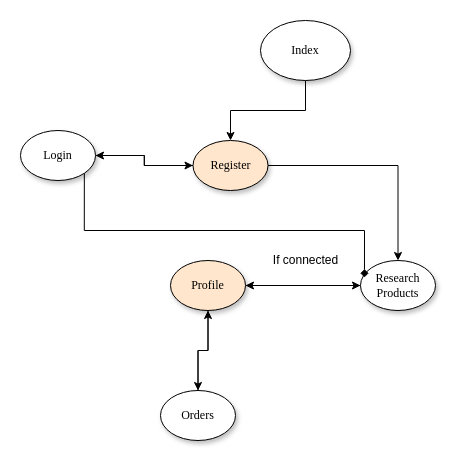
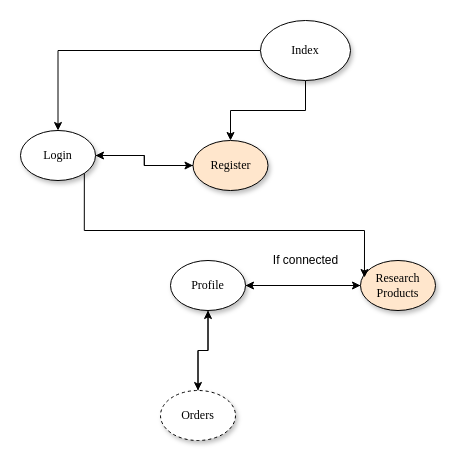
+ <mxCell id="3" style="edgeStyle=orthogonalEdgeStyle;rounded=0;orthogonalLoop=1;jettySize=auto;html=1;" edge="1" parent="1" source="4" target="16"><mxGeometry relative="1" as="geometry" /></mxCell>
- <mxCell id="5" style="edgeStyle=orthogonalEdgeStyle;rounded=0;orthogonalLoop=1;jettySize=auto;html=1;" edge="1" parent="1" source="7" target="11"><mxGeometry relative="1" as="geometry" /></mxCell>
- <mxCell id="17" value="" style="edgeStyle=orthogonalEdgeStyle;rounded=0;orthogonalLoop=1;jettySize=auto;html=1;entryX=0.053;entryY=0.34;entryDx=0;entryDy=0;entryPerimeter=0;exitX=1;exitY=1;exitDx=0;exitDy=0;endArrow=diamond;" edge="1" parent="1" source="16" target="11"><mxGeometry relative="1" as="geometry"><Array as="points"><mxPoint x="84" y="230" /><mxPoint x="364" y="230" /></Array></mxGeometry></mxCell>
+ <mxCell id="17" value="" style="edgeStyle=orthogonalEdgeStyle;rounded=0;orthogonalLoop=1;jettySize=auto;html=1;entryX=0.053;entryY=0.34;entryDx=0;entryDy=0;entryPerimeter=0;exitX=1;exitY=1;exitDx=0;exitDy=0;" edge="1" parent="1" source="16" target="11"><mxGeometry relative="1" as="geometry"><Array as="points"><mxPoint x="84" y="230" /><mxPoint x="364" y="230" /></Array></mxGeometry></mxCell>
- <mxCell id="14" value="&lt;span&gt;Profile&lt;/span&gt;" style="ellipse;whiteSpace=wrap;html=1;rounded=0;shadow=1;comic=0;labelBackgroundColor=none;strokeWidth=1;fontFamily=Verdana;fontSize=12;align=center;fillColor=#ffe6cc;" parent="1" vertex="1"><mxGeometry x="170" y="260" width="75" height="50" as="geometry" /></mxCell>
+ <mxCell id="14" value="&lt;span&gt;Profile&lt;/span&gt;" style="ellipse;whiteSpace=wrap;html=1;rounded=0;shadow=1;comic=0;labelBackgroundColor=none;strokeWidth=1;fontFamily=Verdana;fontSize=12;align=center;" parent="1" vertex="1"><mxGeometry x="170" y="260" width="75" height="50" as="geometry" /></mxCell>
- <mxCell id="11" value="Research Products" style="ellipse;whiteSpace=wrap;html=1;rounded=0;shadow=1;comic=0;labelBackgroundColor=none;strokeWidth=1;fontFamily=Verdana;fontSize=12;align=center;" parent="1" vertex="1"><mxGeometry x="360" y="260" width="75" height="50" as="geometry" /></mxCell>
+ <mxCell id="11" value="Research Products" style="ellipse;whiteSpace=wrap;html=1;rounded=0;shadow=1;comic=0;labelBackgroundColor=none;strokeWidth=1;fontFamily=Verdana;fontSize=12;align=center;fillColor=#ffe6cc;" parent="1" vertex="1"><mxGeometry x="360" y="260" width="75" height="50" as="geometry" /></mxCell>
- <mxCell id="9" value="&lt;span&gt;Orders&lt;/span&gt;" style="ellipse;whiteSpace=wrap;html=1;rounded=0;shadow=1;comic=0;labelBackgroundColor=none;strokeWidth=1;fontFamily=Verdana;fontSize=12;align=center;" parent="1" vertex="1"><mxGeometry x="160" y="390" width="75" height="50" as="geometry" /></mxCell>
+ <mxCell id="9" value="&lt;span&gt;Orders&lt;/span&gt;" style="ellipse;whiteSpace=wrap;html=1;rounded=0;shadow=1;comic=0;labelBackgroundColor=none;strokeWidth=1;fontFamily=Verdana;fontSize=12;align=center;dashed=1;" parent="1" vertex="1"><mxGeometry x="160" y="390" width="75" height="50" as="geometry" /></mxCell>
